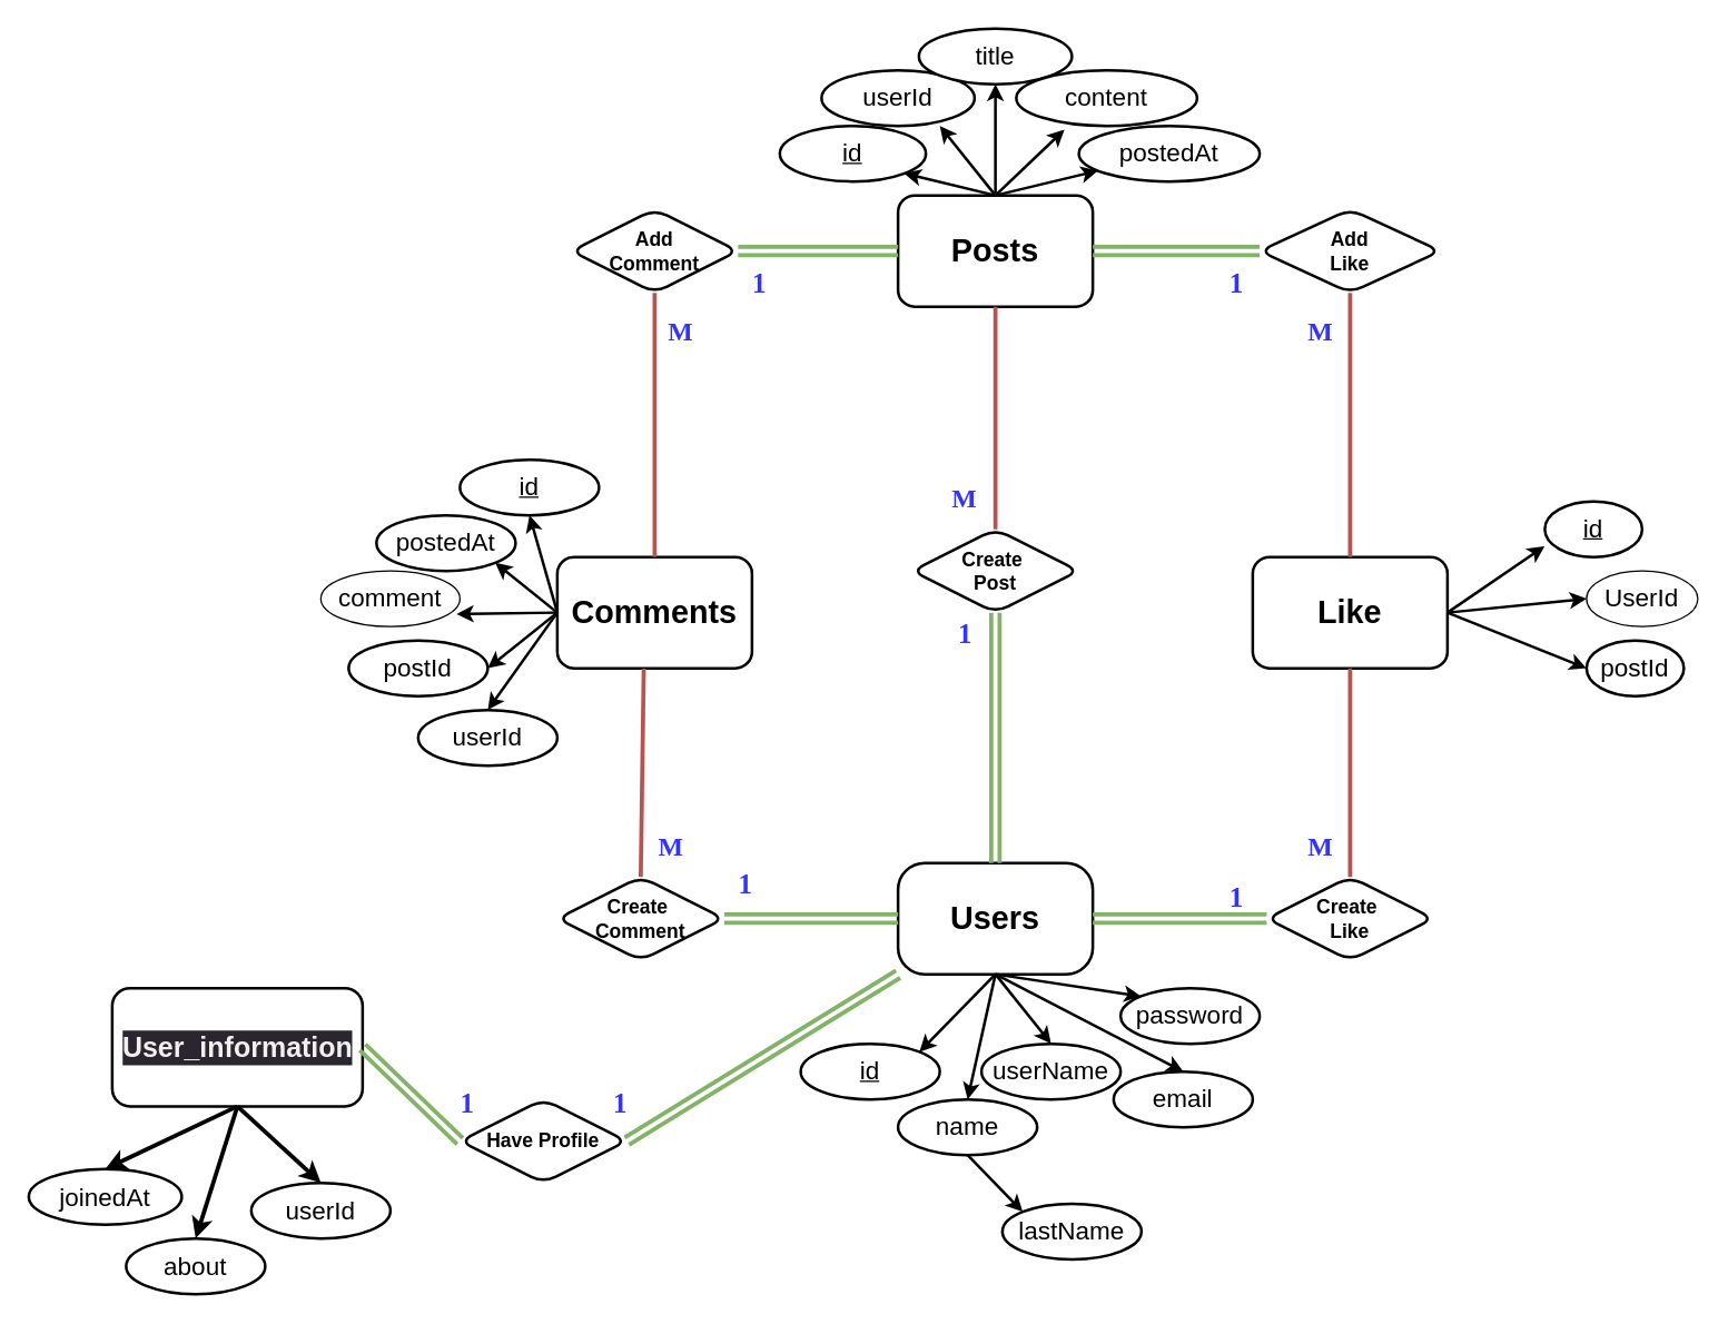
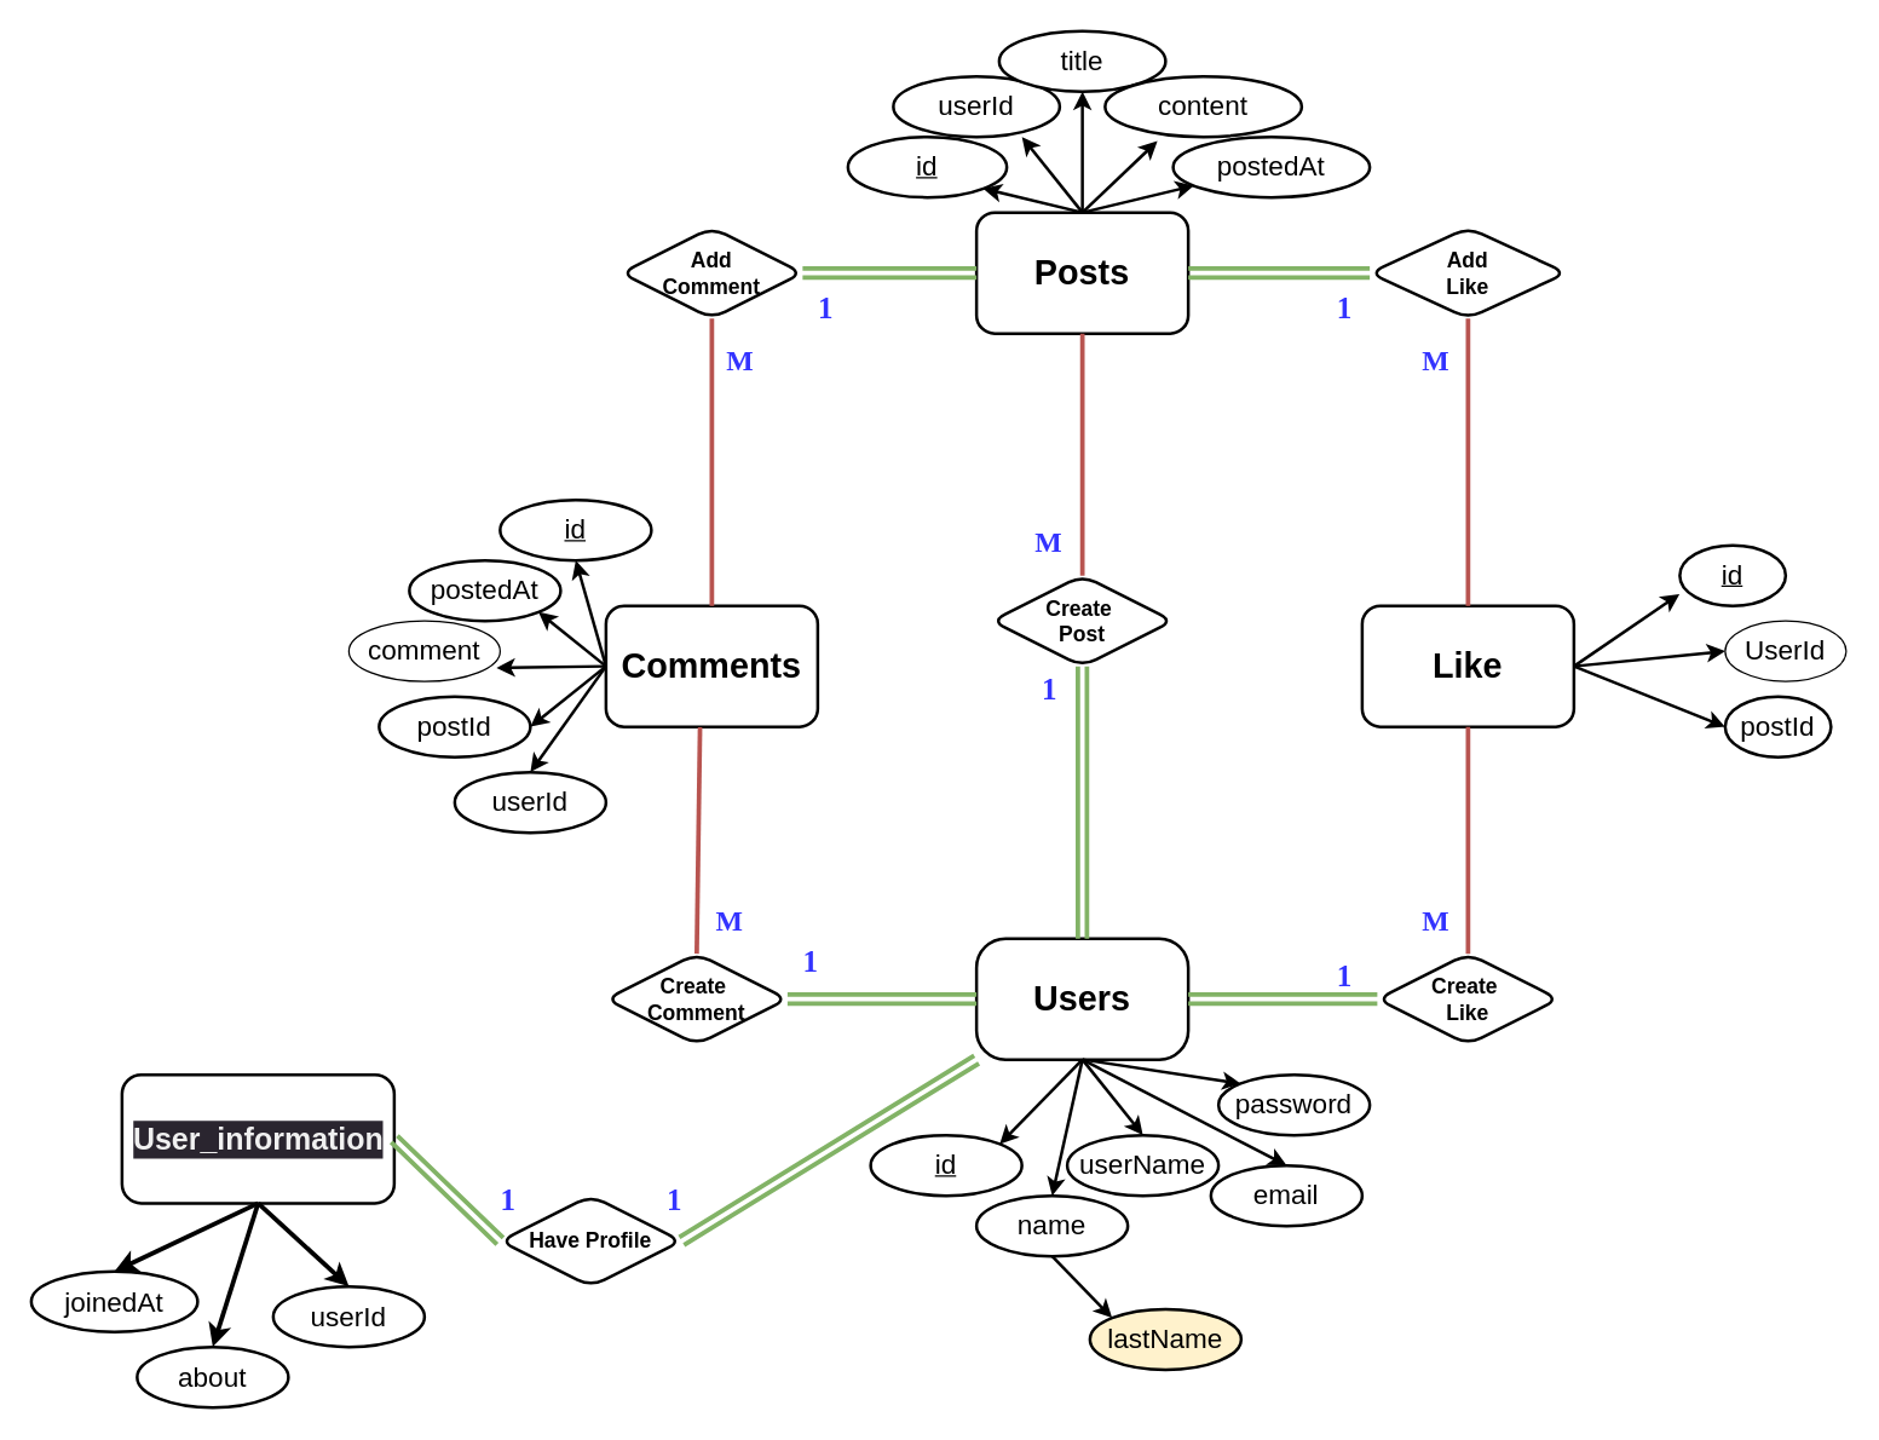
- <mxCell id="34" value="&lt;span style=&quot;font-size: 18px;&quot;&gt;lastName&lt;/span&gt;" style="ellipse;whiteSpace=wrap;html=1;align=center;rounded=1;strokeWidth=2;" parent="1" vertex="1"><mxGeometry x="720" y="865" width="100" height="40" as="geometry" /></mxCell>
+ <mxCell id="34" value="&lt;span style=&quot;font-size: 18px;&quot;&gt;lastName&lt;/span&gt;" style="ellipse;whiteSpace=wrap;html=1;align=center;rounded=1;strokeWidth=2;fillColor=#fff2cc;" parent="1" vertex="1"><mxGeometry x="720" y="865" width="100" height="40" as="geometry" /></mxCell>
